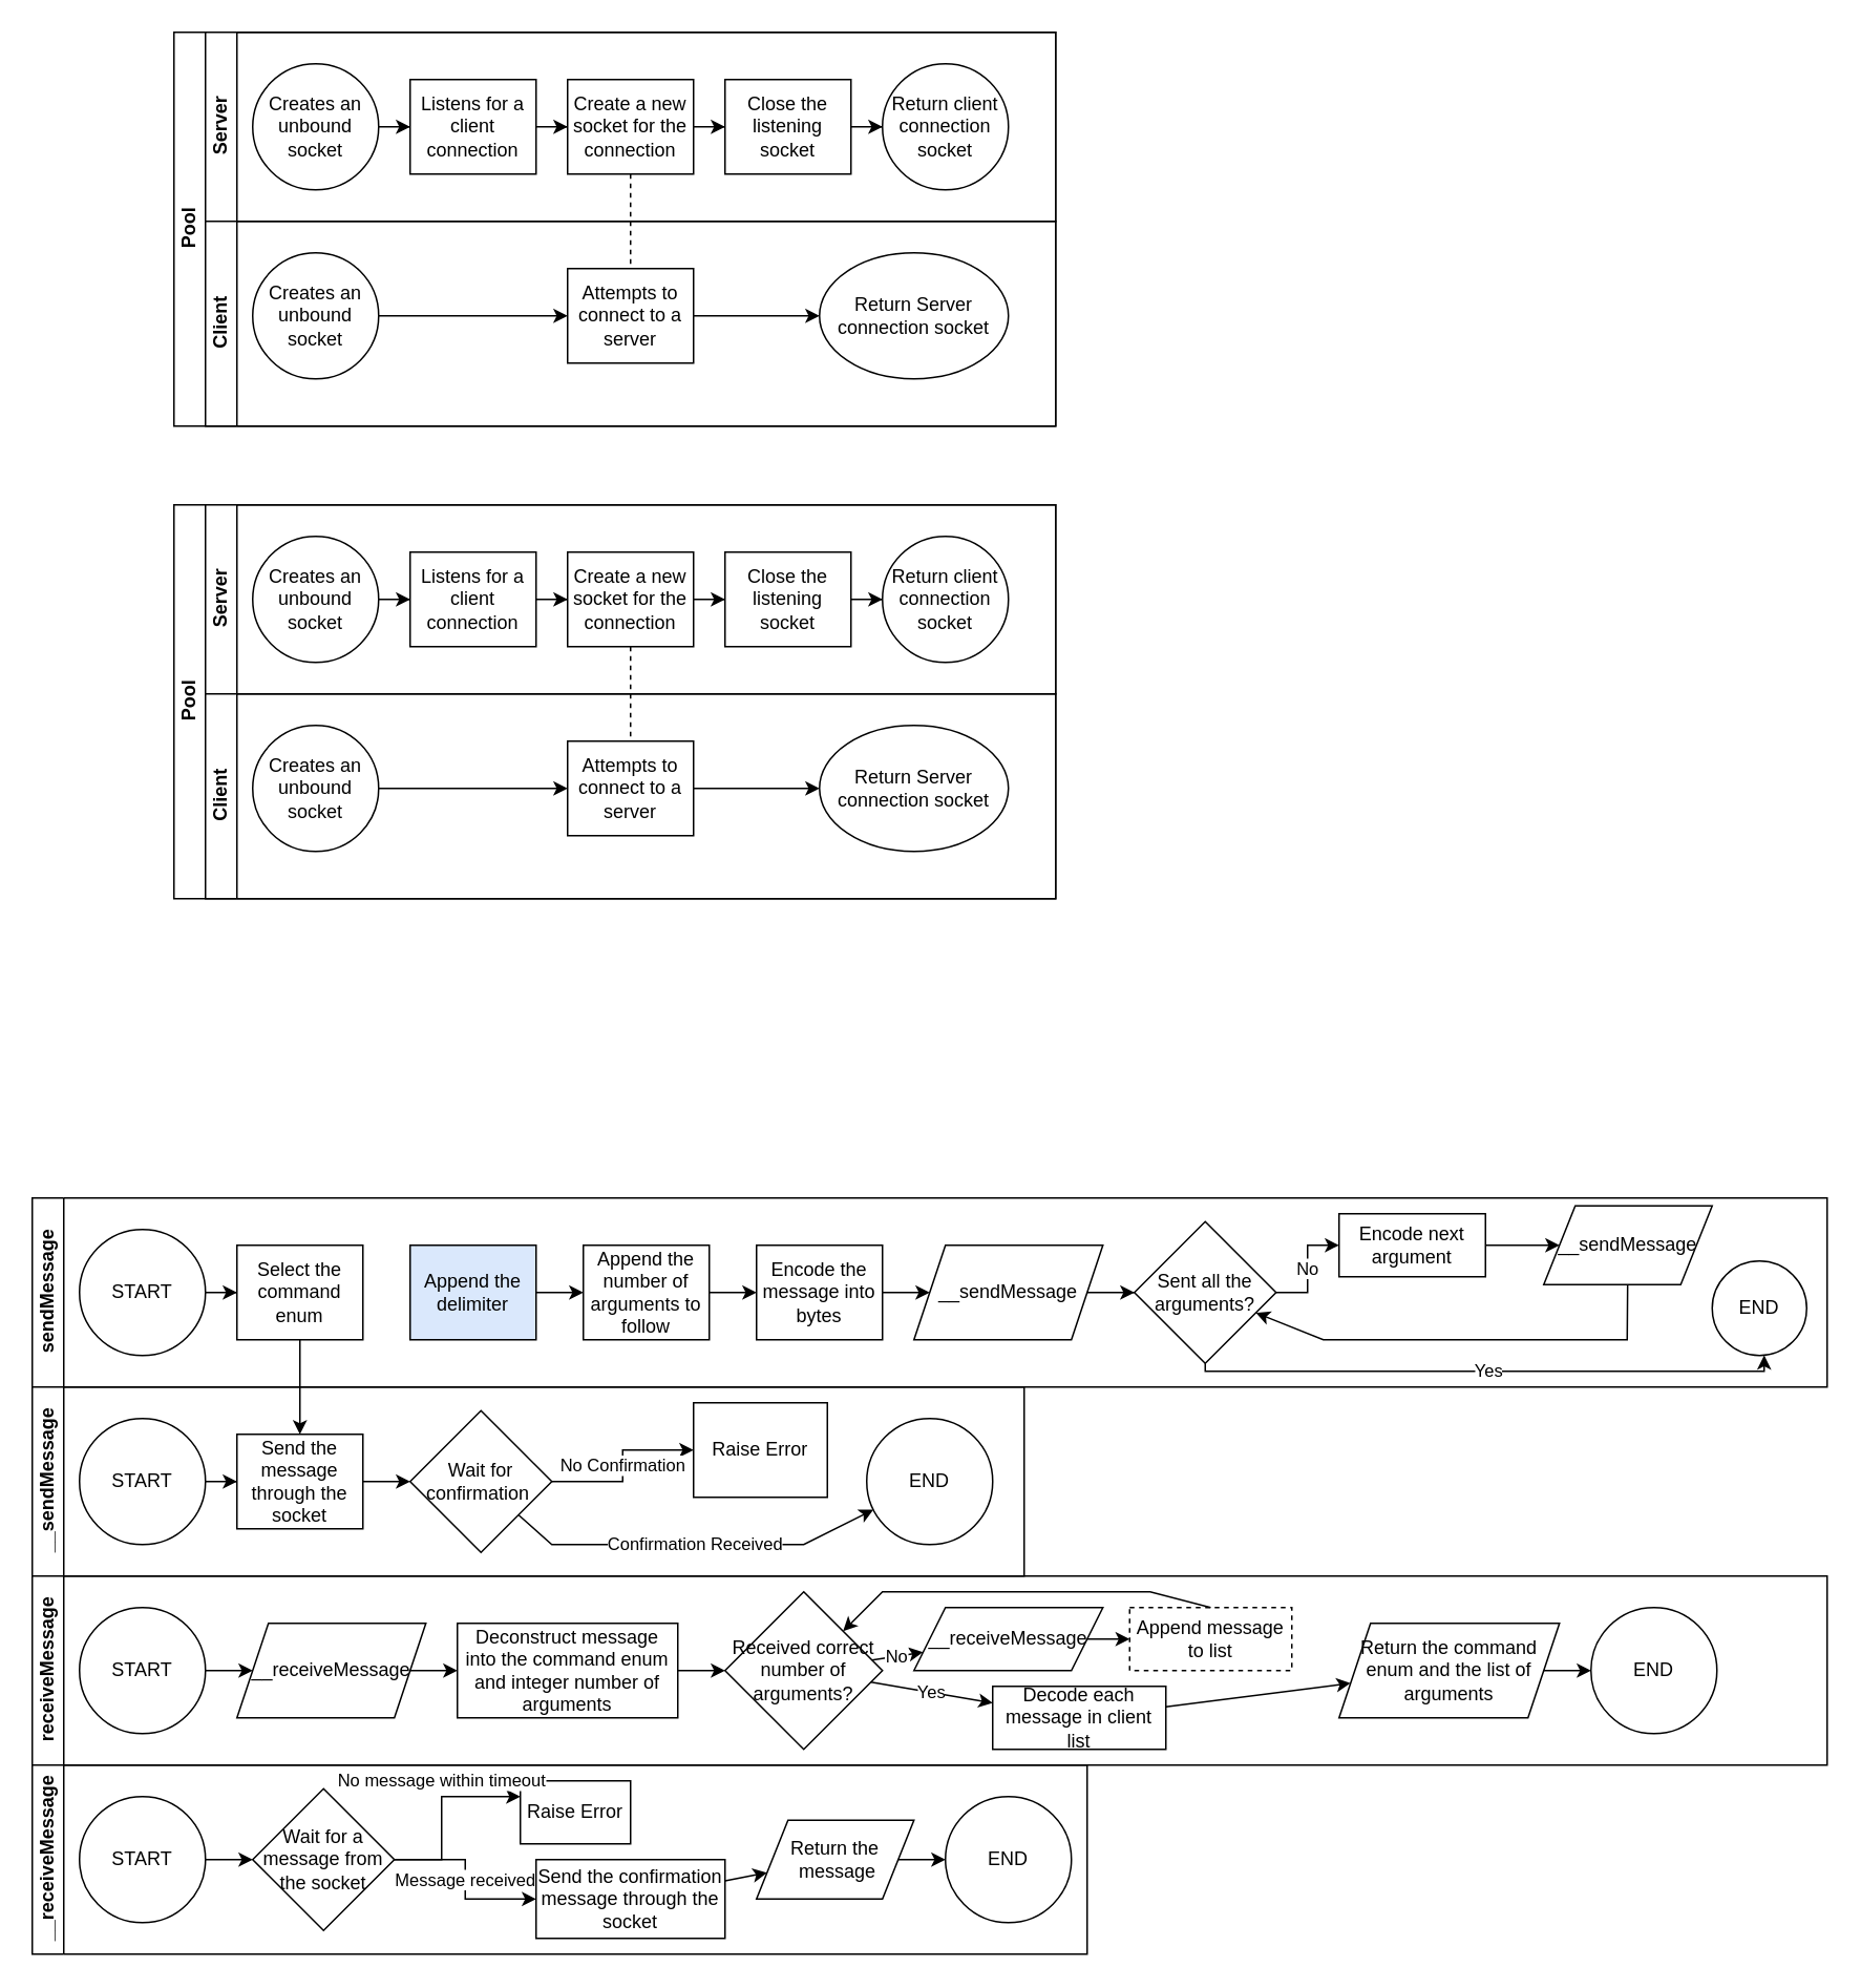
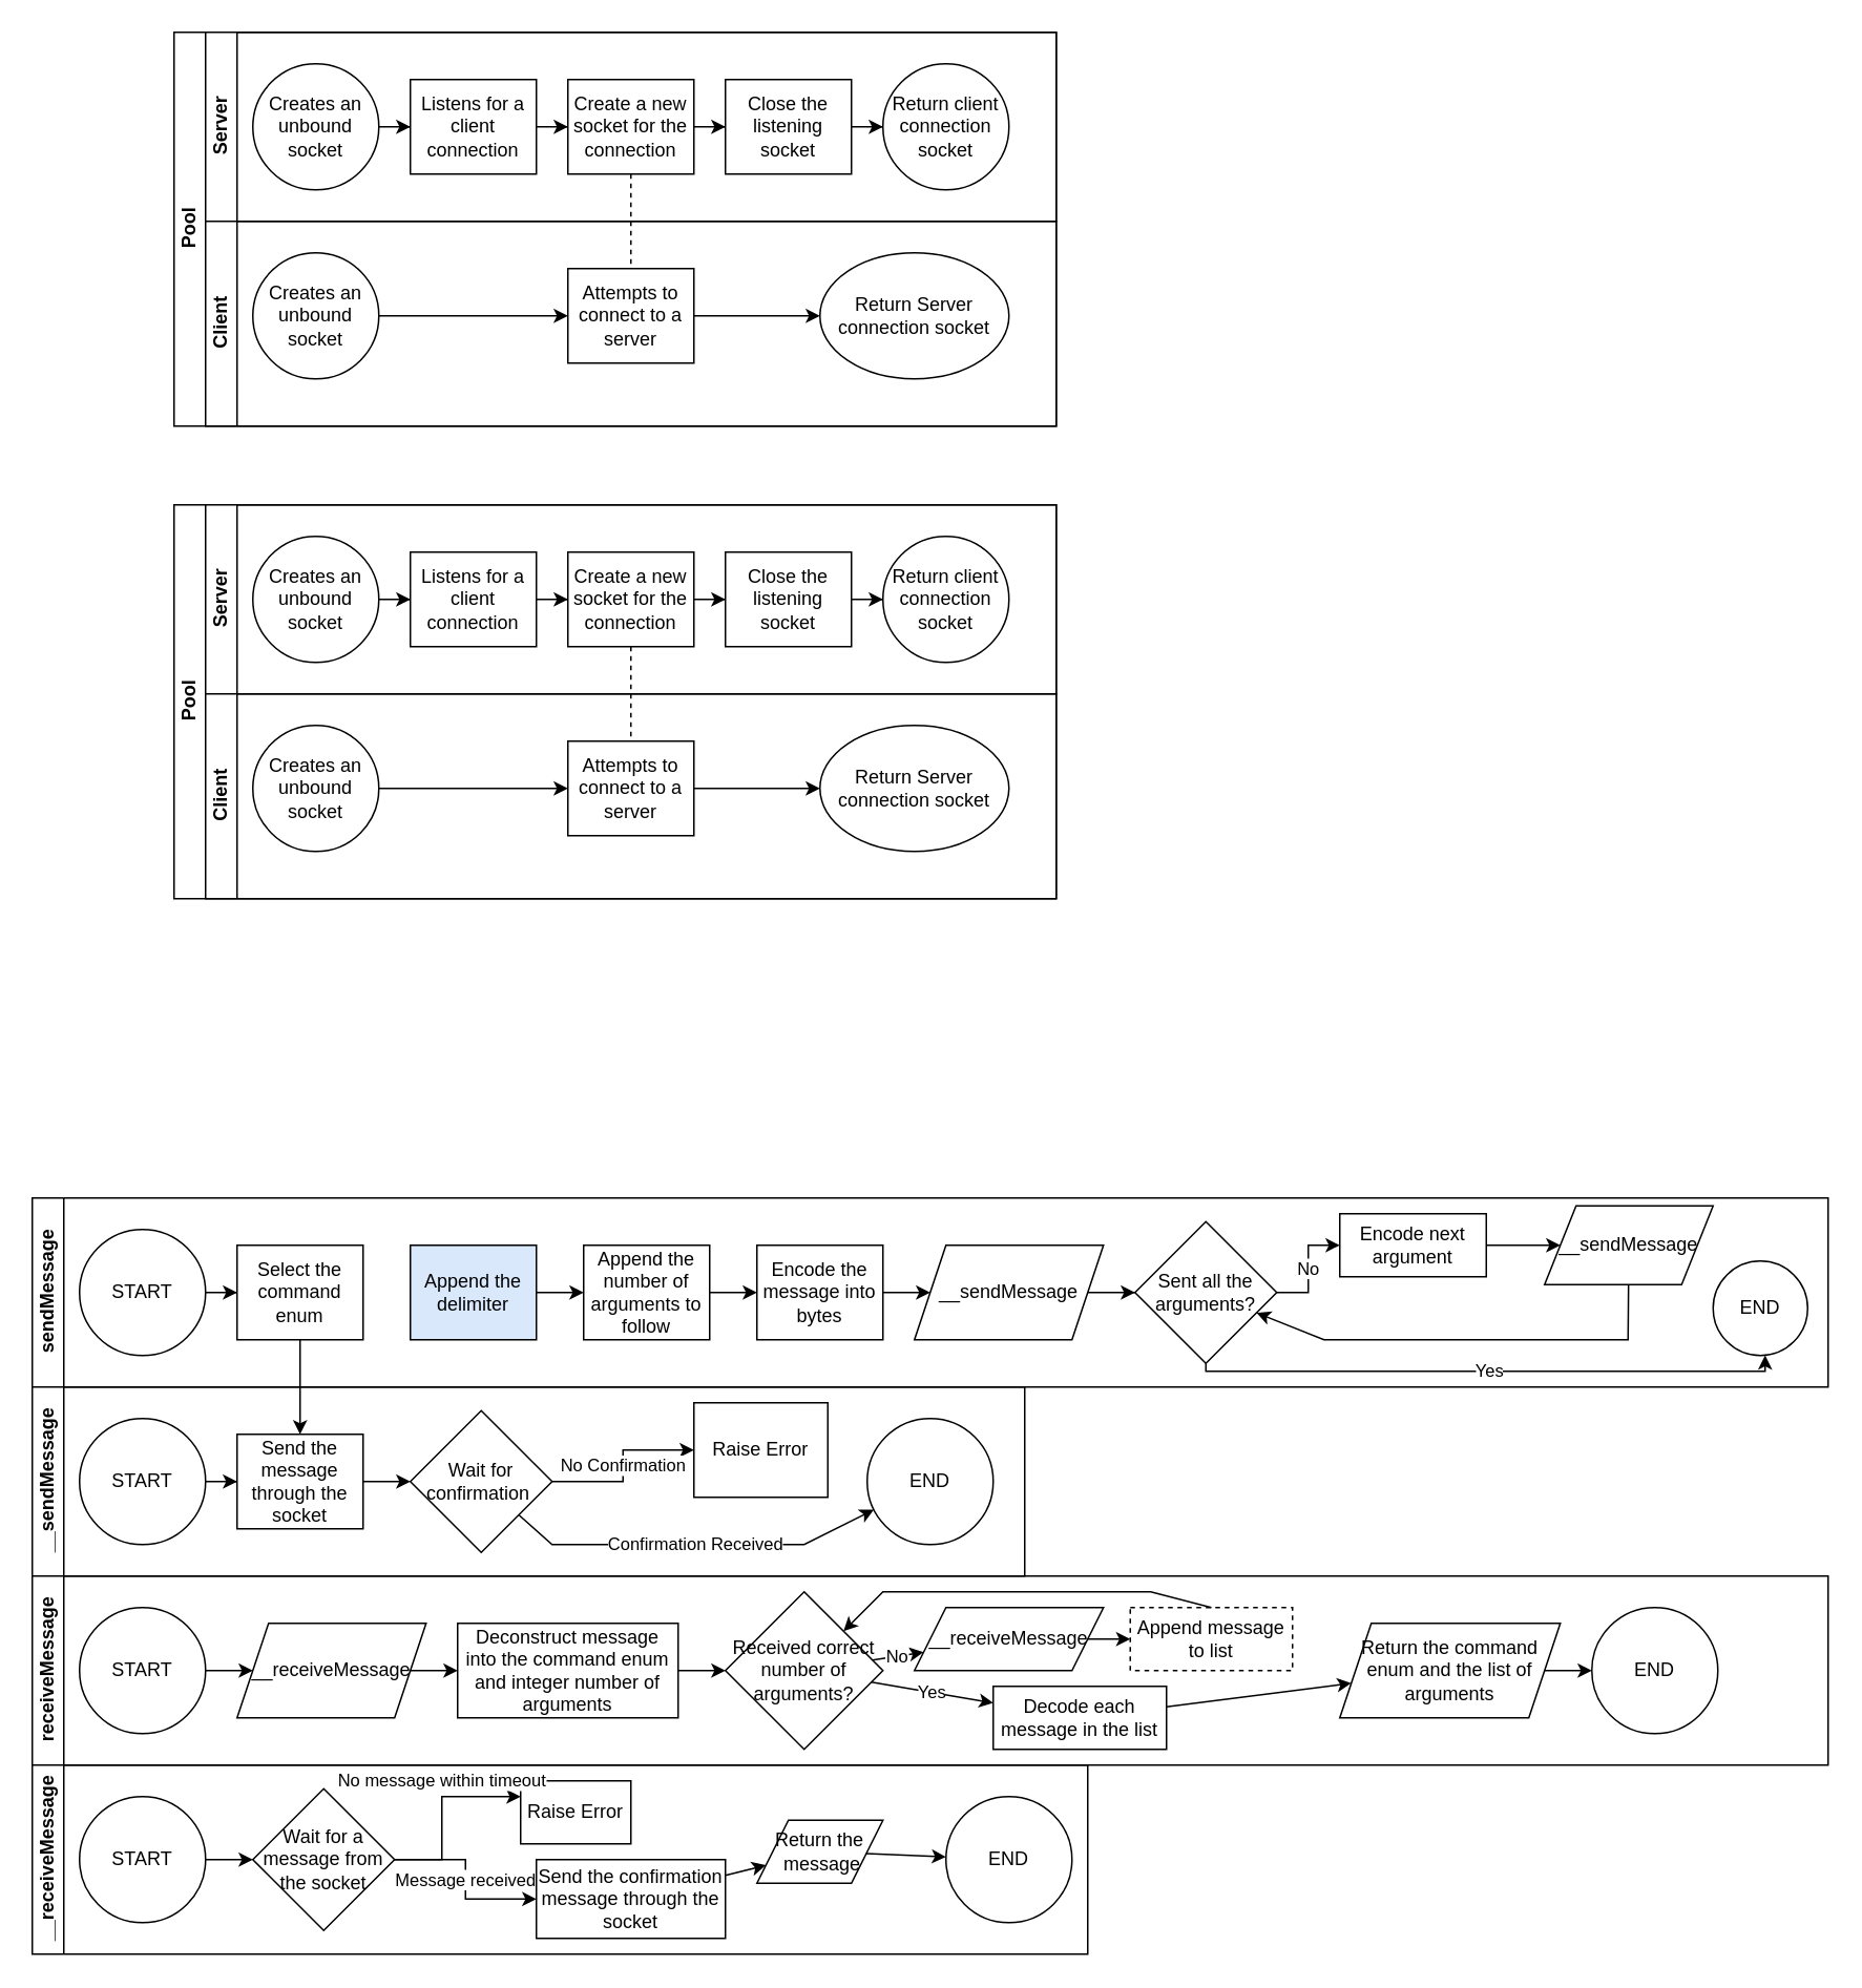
- <mxCell id="59" value="Decode each message in client list" style="rounded=0;whiteSpace=wrap;html=1;" vertex="1" parent="51"><mxGeometry x="610" y="70" width="110" height="40" as="geometry" /></mxCell>
+ <mxCell id="59" value="Decode each message in the list" style="rounded=0;whiteSpace=wrap;html=1;" vertex="1" parent="51"><mxGeometry x="610" y="70" width="110" height="40" as="geometry" /></mxCell>
- <mxCell id="79" value="Return the&lt;br&gt;&amp;nbsp;message" style="shape=parallelogram;perimeter=parallelogramPerimeter;whiteSpace=wrap;html=1;fixedSize=1;" vertex="1" parent="70"><mxGeometry x="460" y="35" width="100" height="50" as="geometry" /></mxCell>
+ <mxCell id="79" value="Return the&lt;br&gt;&amp;nbsp;message" style="shape=parallelogram;perimeter=parallelogramPerimeter;whiteSpace=wrap;html=1;fixedSize=1;" vertex="1" parent="70"><mxGeometry x="460" y="35" width="80" height="40" as="geometry" /></mxCell>
